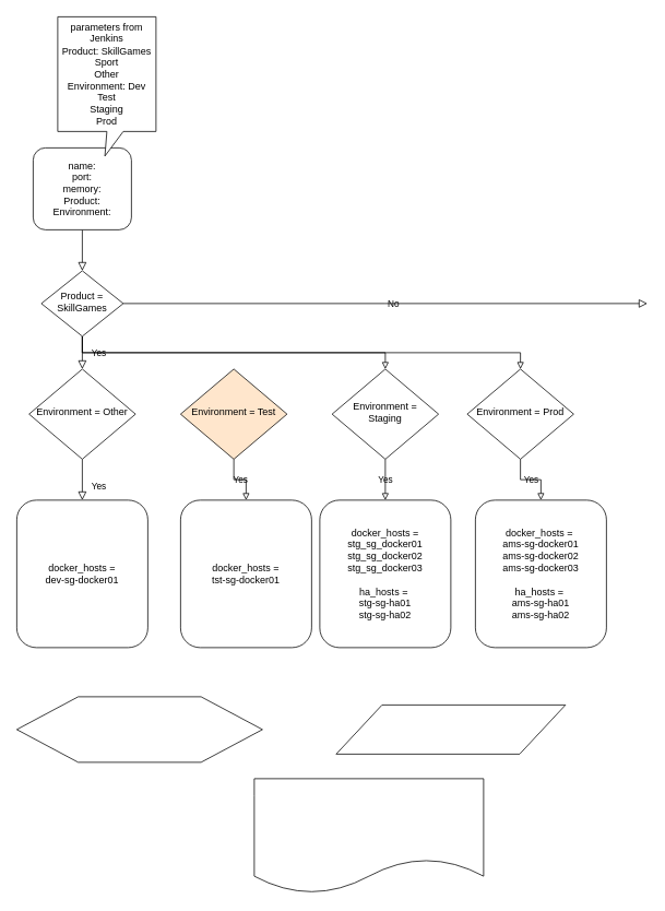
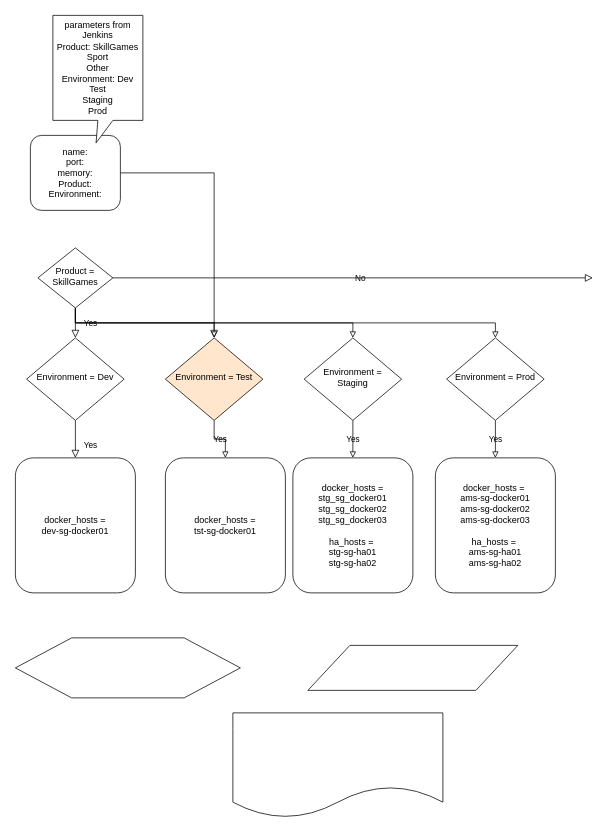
- <mxCell id="2" value="" style="rounded=0;html=1;jettySize=auto;orthogonalLoop=1;fontSize=11;endArrow=block;endFill=0;endSize=8;strokeWidth=1;shadow=0;labelBackgroundColor=none;edgeStyle=orthogonalEdgeStyle;" parent="1" source="3" target="9" edge="1"><mxGeometry relative="1" as="geometry" /></mxCell>
+ <mxCell id="2" value="" style="rounded=0;html=1;jettySize=auto;orthogonalLoop=1;fontSize=11;endArrow=block;endFill=0;endSize=8;strokeWidth=1;shadow=0;labelBackgroundColor=none;edgeStyle=orthogonalEdgeStyle;" parent="1" source="3" target="15" edge="1"><mxGeometry relative="1" as="geometry" /></mxCell>
+ <mxCell id="7" style="edgeStyle=orthogonalEdgeStyle;rounded=0;orthogonalLoop=1;jettySize=auto;html=1;exitX=0.5;exitY=1;exitDx=0;exitDy=0;entryX=0.5;entryY=0;entryDx=0;entryDy=0;labelBackgroundColor=none;endArrow=block;endFill=0;" edge="1" parent="1" source="9" target="15"><mxGeometry relative="1" as="geometry" /></mxCell>
- <mxCell id="11" value="Environment = Other" style="rhombus;whiteSpace=wrap;html=1;shadow=0;fontFamily=Helvetica;fontSize=12;align=center;strokeWidth=1;spacing=6;spacingTop=-4;" parent="1" vertex="1"><mxGeometry x="35" y="450" width="130" height="110" as="geometry" /></mxCell>
+ <mxCell id="11" value="Environment = Dev" style="rhombus;whiteSpace=wrap;html=1;shadow=0;fontFamily=Helvetica;fontSize=12;align=center;strokeWidth=1;spacing=6;spacingTop=-4;" parent="1" vertex="1"><mxGeometry x="35" y="450" width="130" height="110" as="geometry" /></mxCell>
- <mxCell id="21" value="Environment = Prod" style="rhombus;whiteSpace=wrap;html=1;shadow=0;fontFamily=Helvetica;fontSize=12;align=center;strokeWidth=1;spacing=6;spacingTop=-4;" vertex="1" parent="1"><mxGeometry x="570" y="450" width="130" height="110" as="geometry" /></mxCell>
+ <mxCell id="21" value="Environment = Prod" style="rhombus;whiteSpace=wrap;html=1;shadow=0;fontFamily=Helvetica;fontSize=12;align=center;strokeWidth=1;spacing=6;spacingTop=-4;" vertex="1" parent="1"><mxGeometry x="595" y="450" width="130" height="110" as="geometry" /></mxCell>
